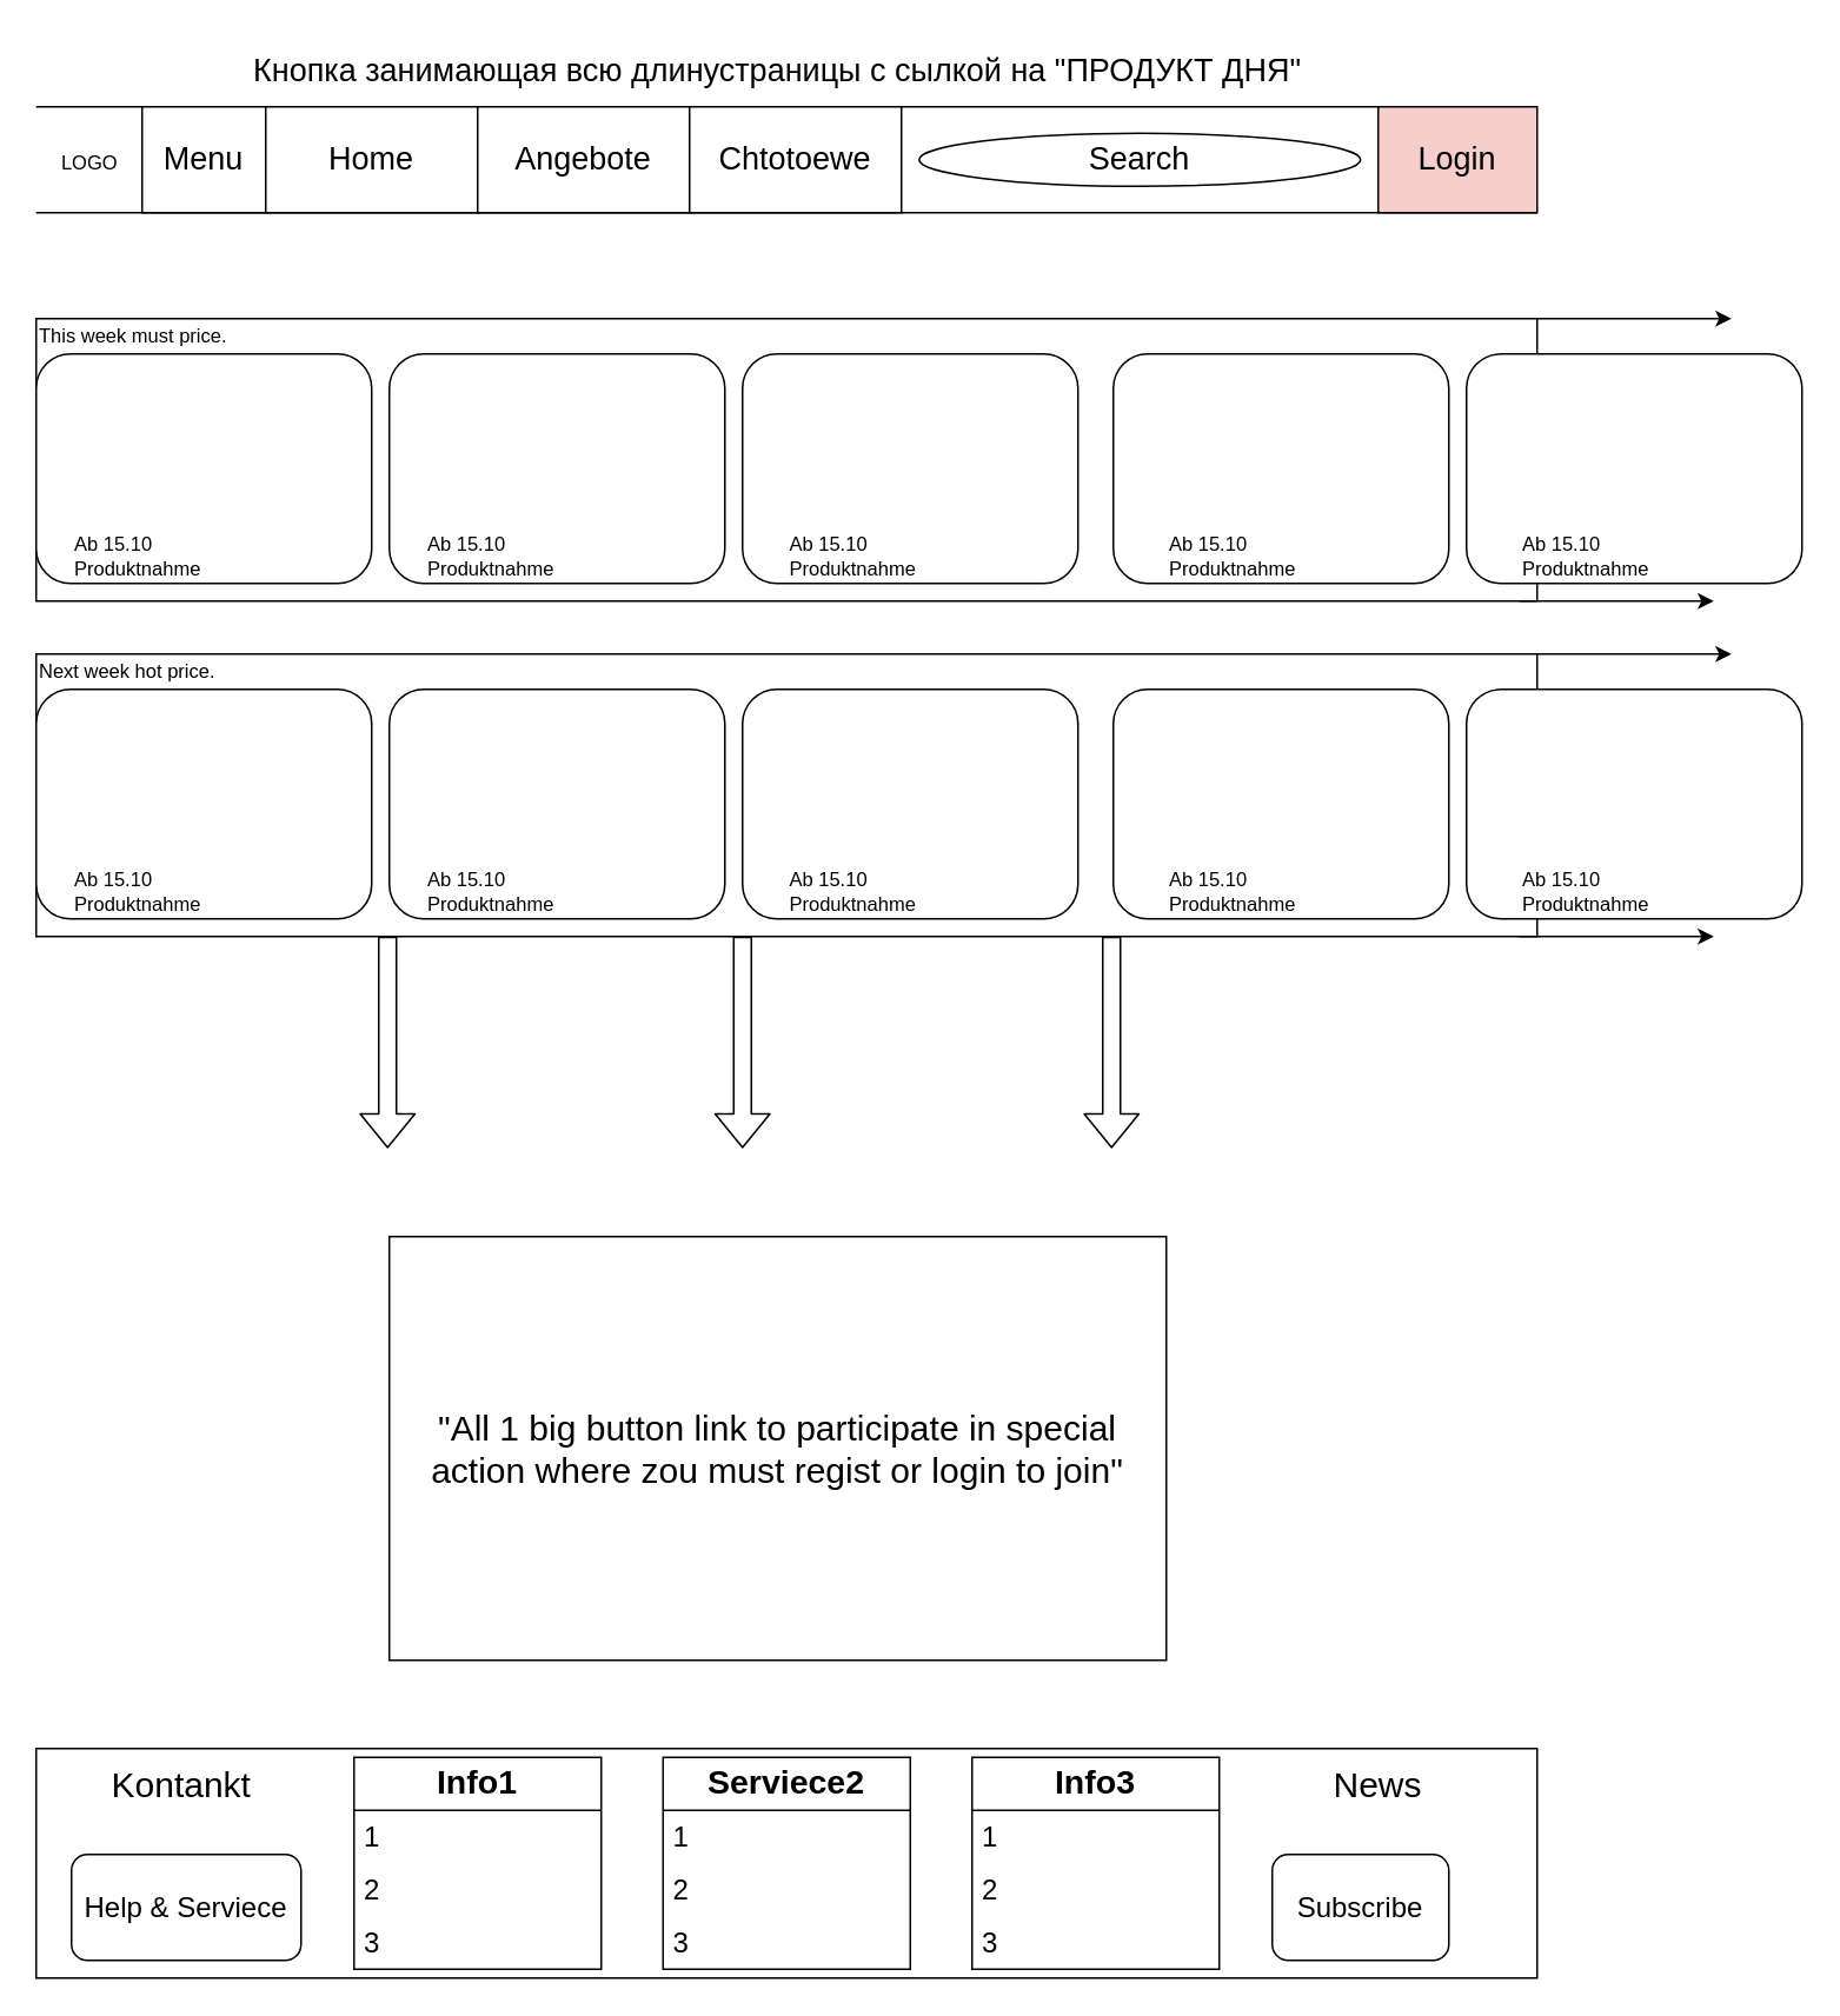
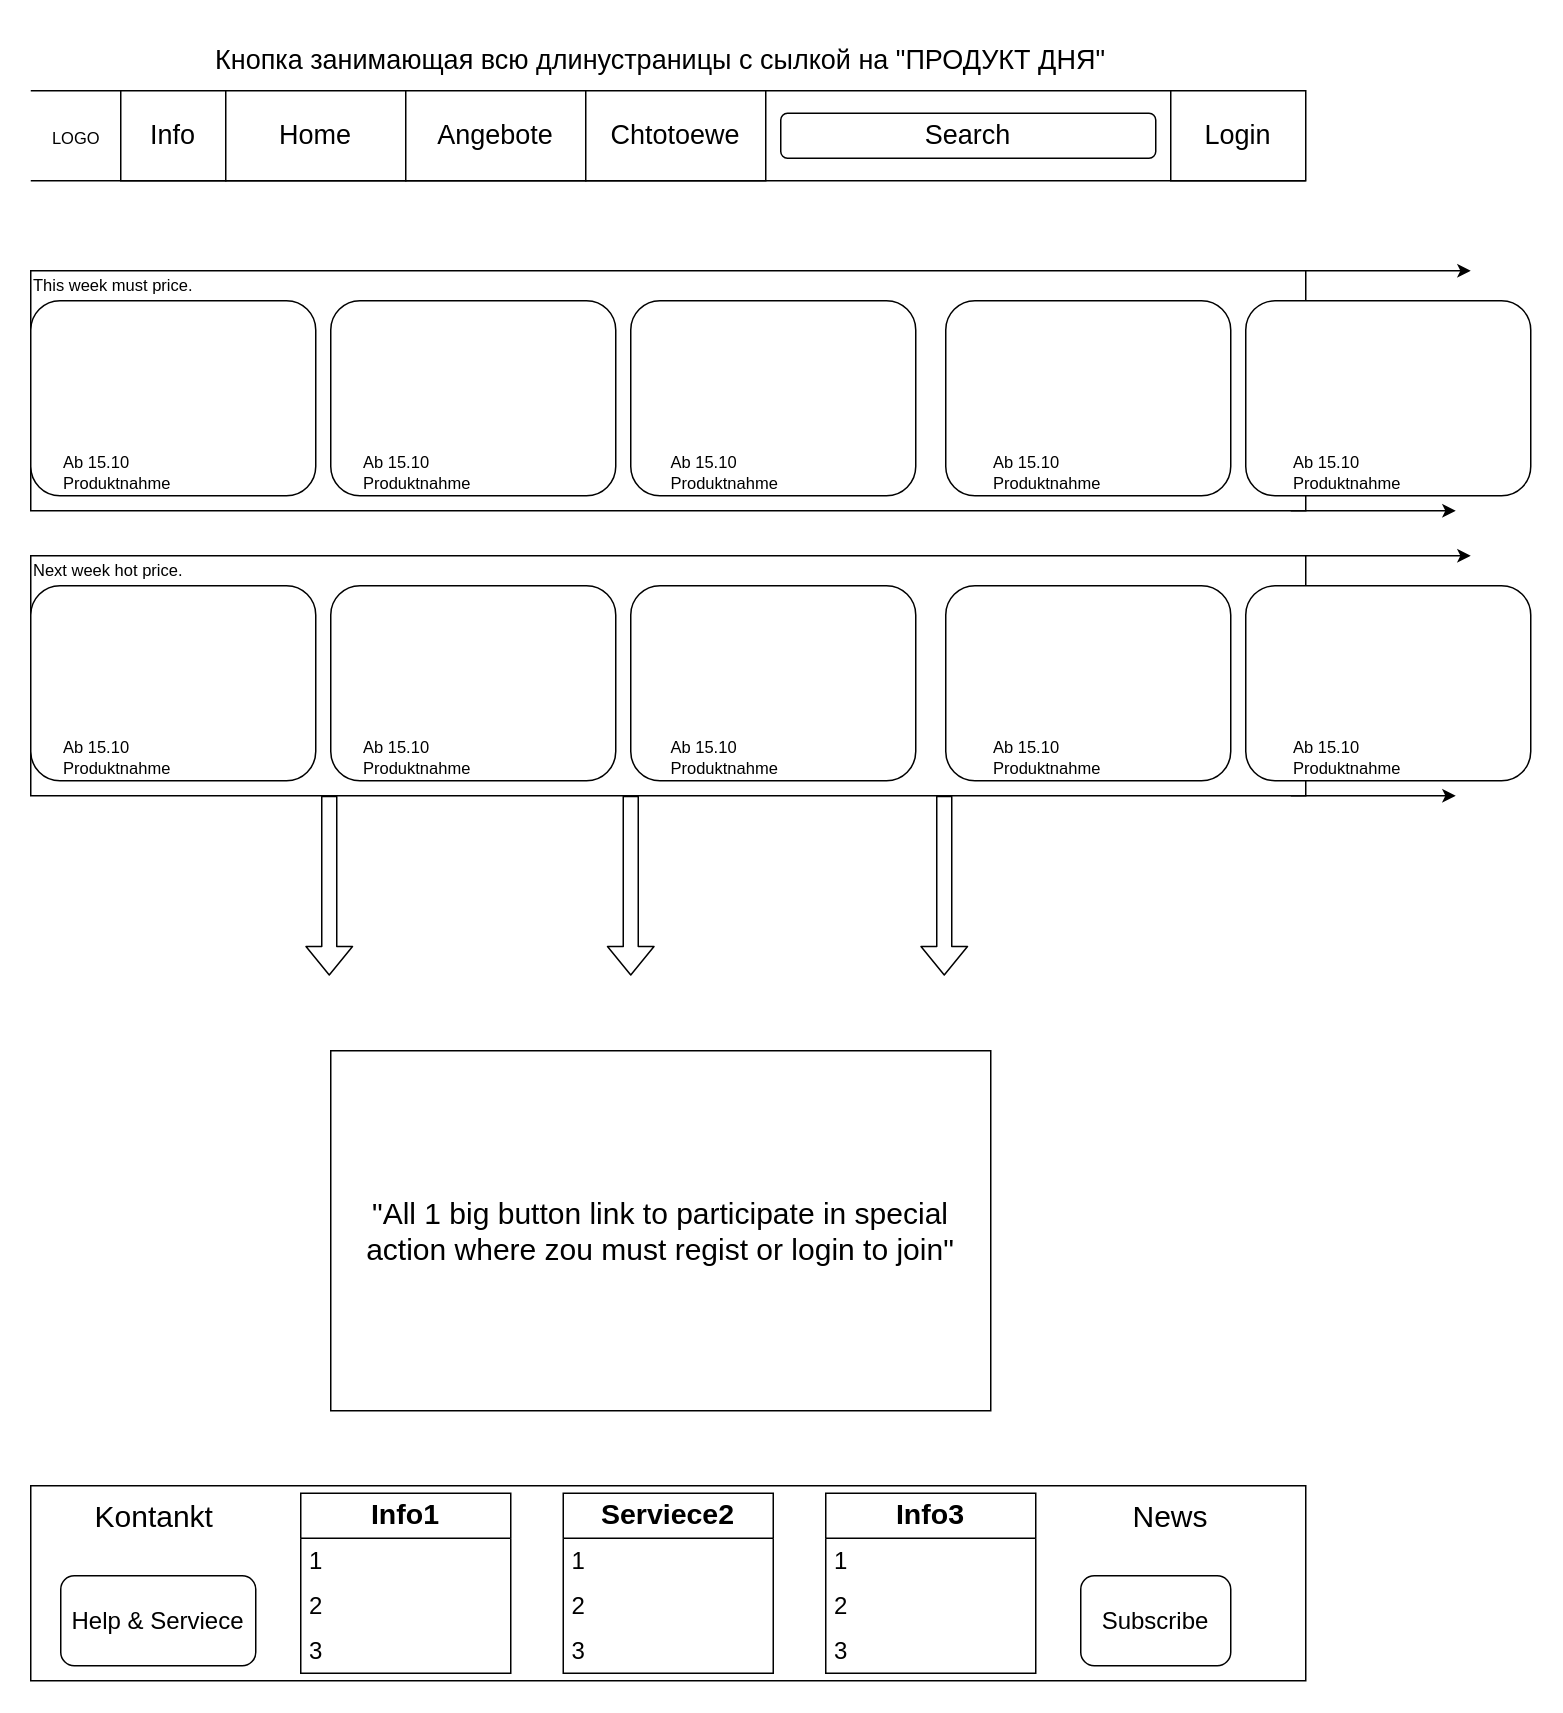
- <mxCell id="6" value="Menu" style="text;html=1;strokeColor=none;fillColor=none;align=center;verticalAlign=middle;whiteSpace=wrap;rounded=0;fontSize=18;" parent="1" vertex="1"><mxGeometry x="80" y="60" width="70" height="60" as="geometry" /></mxCell>
+ <mxCell id="6" value="Info" style="text;html=1;strokeColor=none;fillColor=none;align=center;verticalAlign=middle;whiteSpace=wrap;rounded=0;fontSize=18;" parent="1" vertex="1"><mxGeometry x="80" y="60" width="70" height="60" as="geometry" /></mxCell>
- <mxCell id="10" value="Search" style="ellipse;whiteSpace=wrap;html=1;fontSize=18;" parent="1" vertex="1"><mxGeometry x="520" y="75" width="250" height="30" as="geometry" /></mxCell>
+ <mxCell id="10" value="Search" style="rounded=1;whiteSpace=wrap;html=1;fontSize=18;" parent="1" vertex="1"><mxGeometry x="520" y="75" width="250" height="30" as="geometry" /></mxCell>
- <mxCell id="11" value="Login" style="rounded=0;whiteSpace=wrap;html=1;fontSize=18;verticalAlign=middle;fillColor=#f8cecc;" parent="1" vertex="1"><mxGeometry x="780" y="60" width="90" height="60" as="geometry" /></mxCell>
+ <mxCell id="11" value="Login" style="rounded=0;whiteSpace=wrap;html=1;fontSize=18;verticalAlign=middle;" parent="1" vertex="1"><mxGeometry x="780" y="60" width="90" height="60" as="geometry" /></mxCell>
